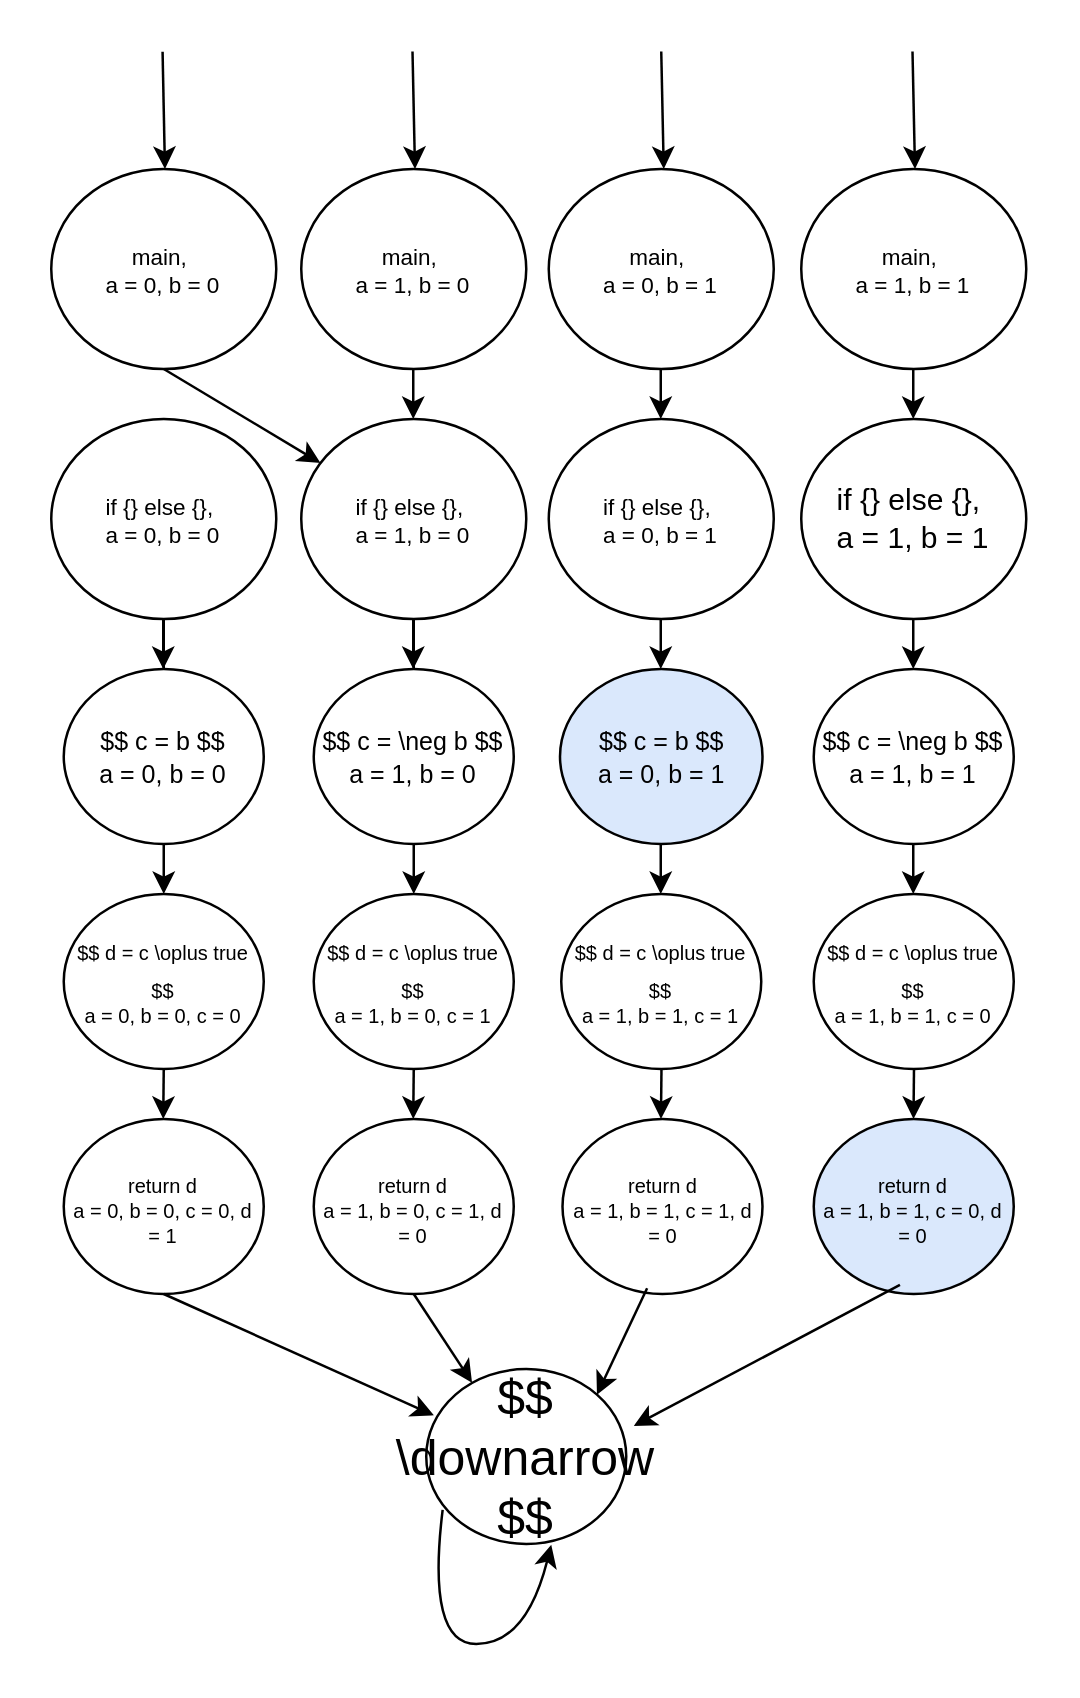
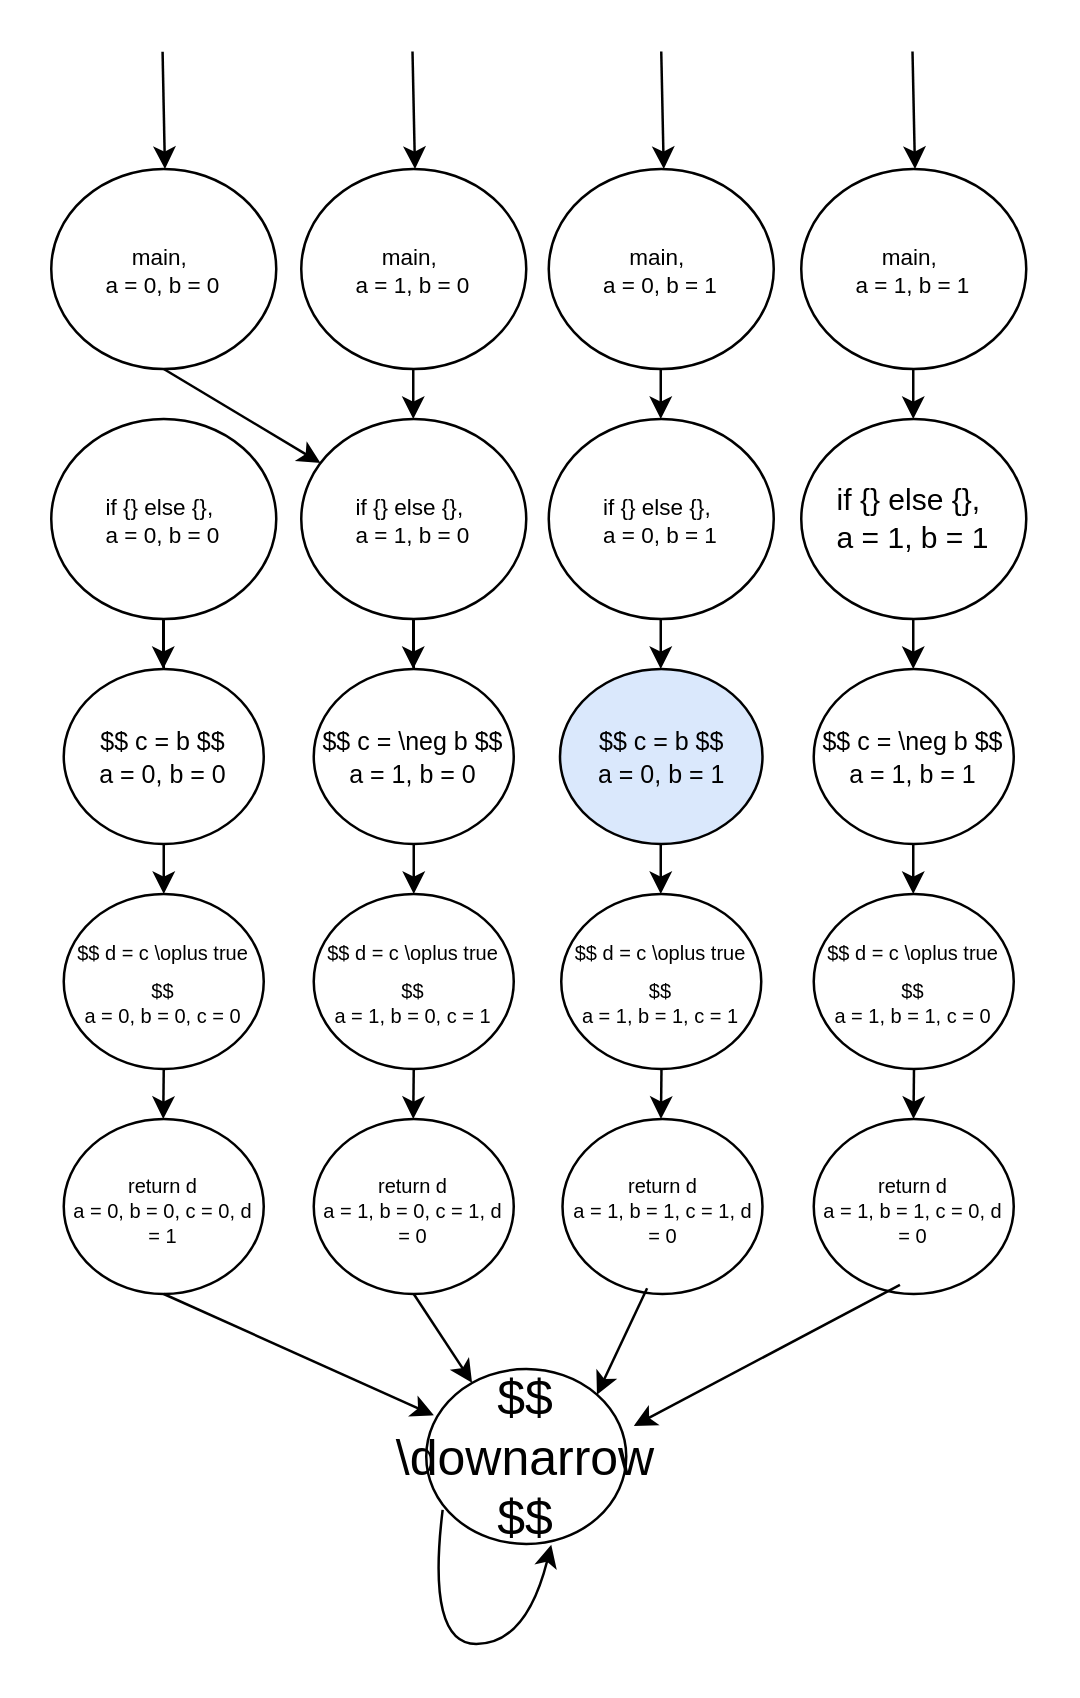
- <mxCell id="37" value="&lt;font style=&quot;font-size: 8px;&quot;&gt;return d&lt;/font&gt;&lt;div style=&quot;font-size: 8px;&quot;&gt;&lt;font style=&quot;font-size: 8px;&quot;&gt;a = 1, b = 1, c = 0, d = 0&lt;/font&gt;&lt;/div&gt;" style="ellipse;whiteSpace=wrap;html=1;fillColor=#dae8fc;" vertex="1" parent="1"><mxGeometry x="325" y="447" width="80" height="70" as="geometry" /></mxCell>
+ <mxCell id="37" value="&lt;font style=&quot;font-size: 8px;&quot;&gt;return d&lt;/font&gt;&lt;div style=&quot;font-size: 8px;&quot;&gt;&lt;font style=&quot;font-size: 8px;&quot;&gt;a = 1, b = 1, c = 0, d = 0&lt;/font&gt;&lt;/div&gt;" style="ellipse;whiteSpace=wrap;html=1;" vertex="1" parent="1"><mxGeometry x="325" y="447" width="80" height="70" as="geometry" /></mxCell>
